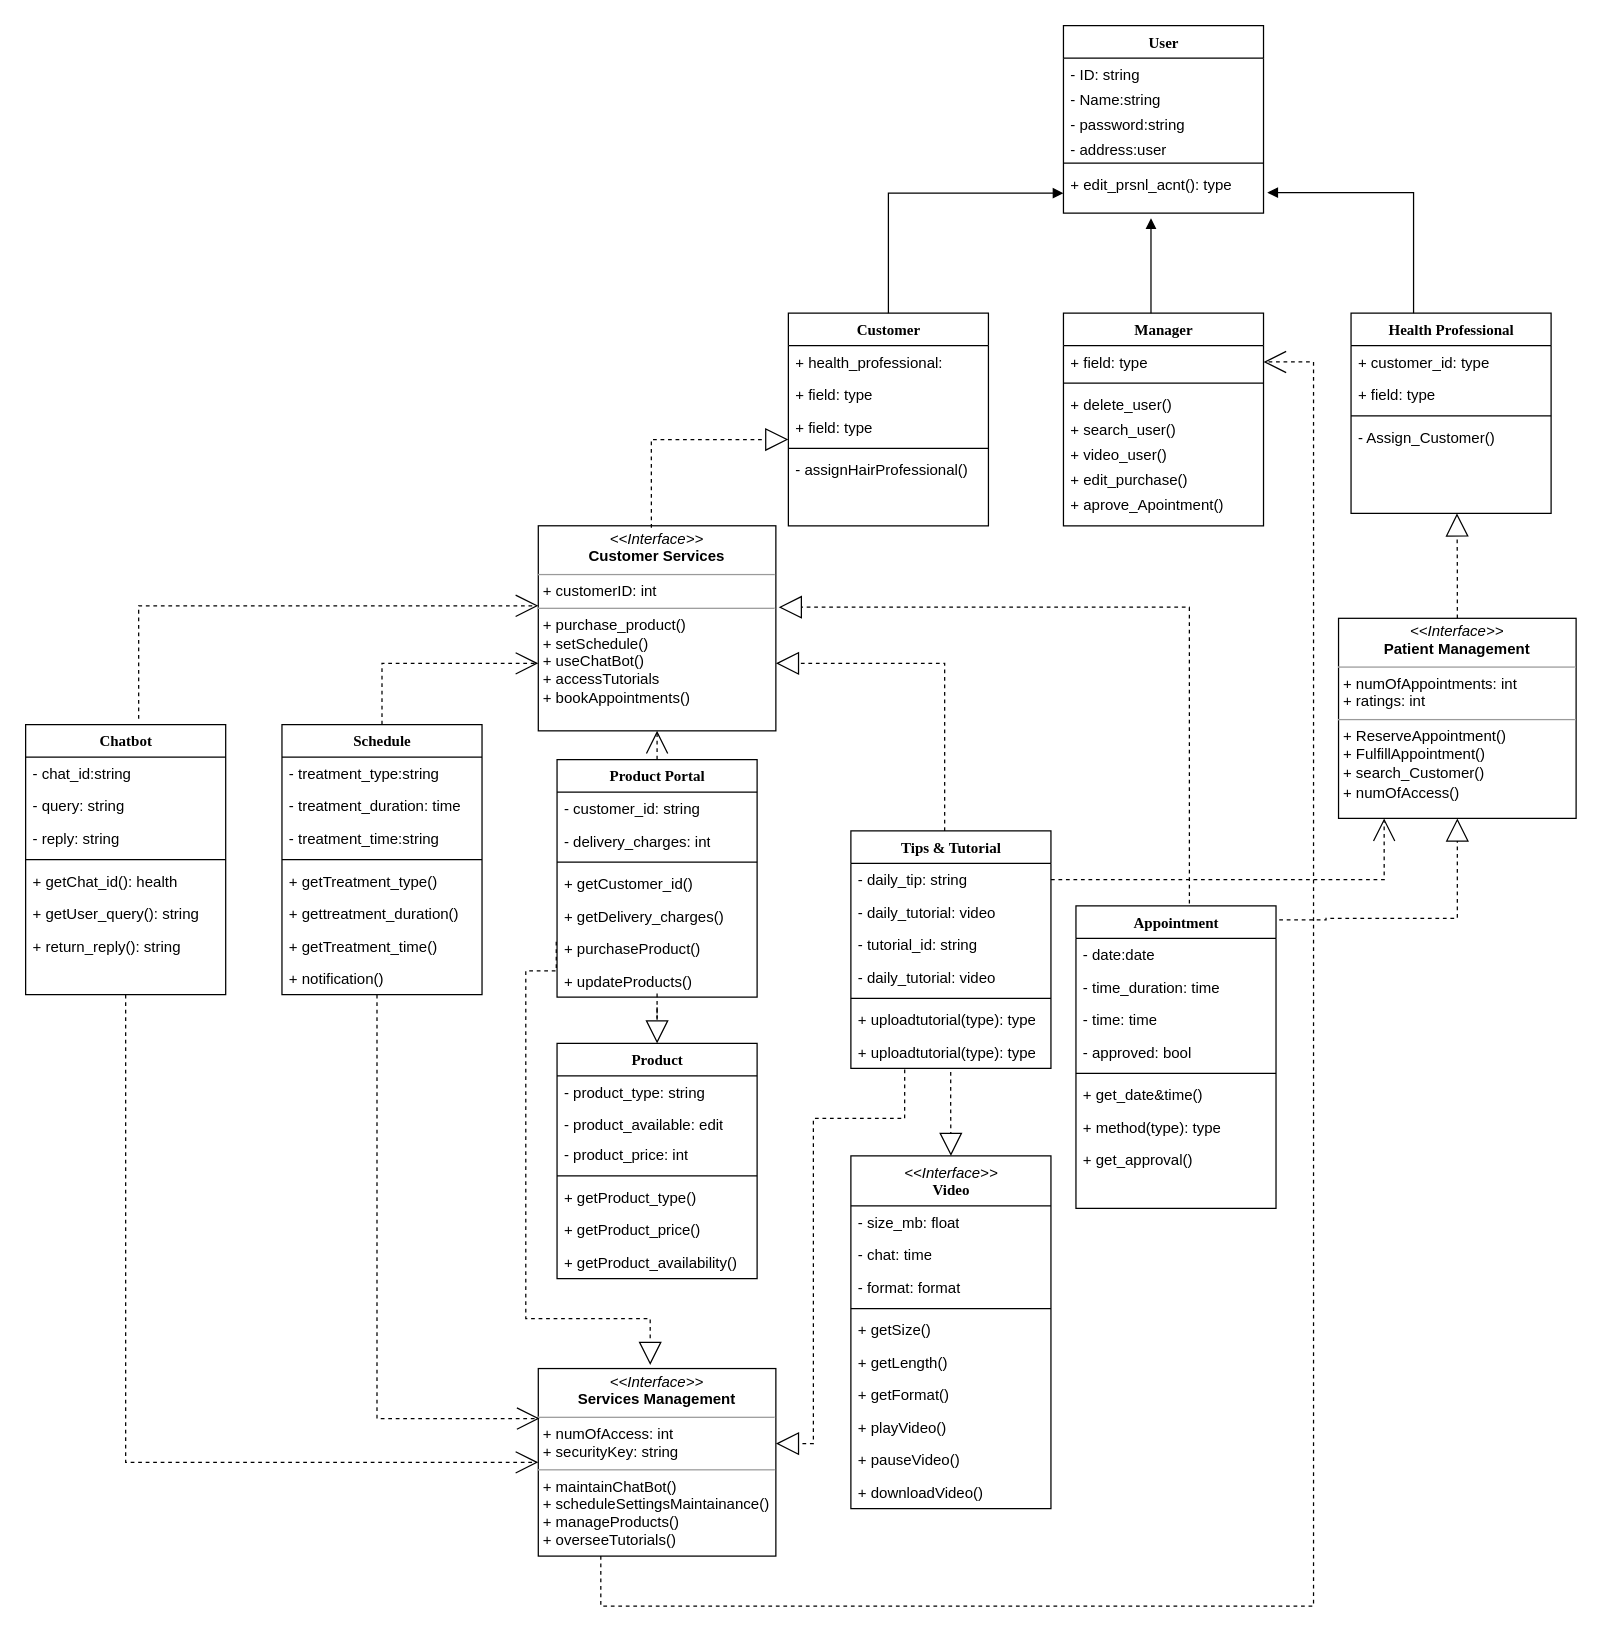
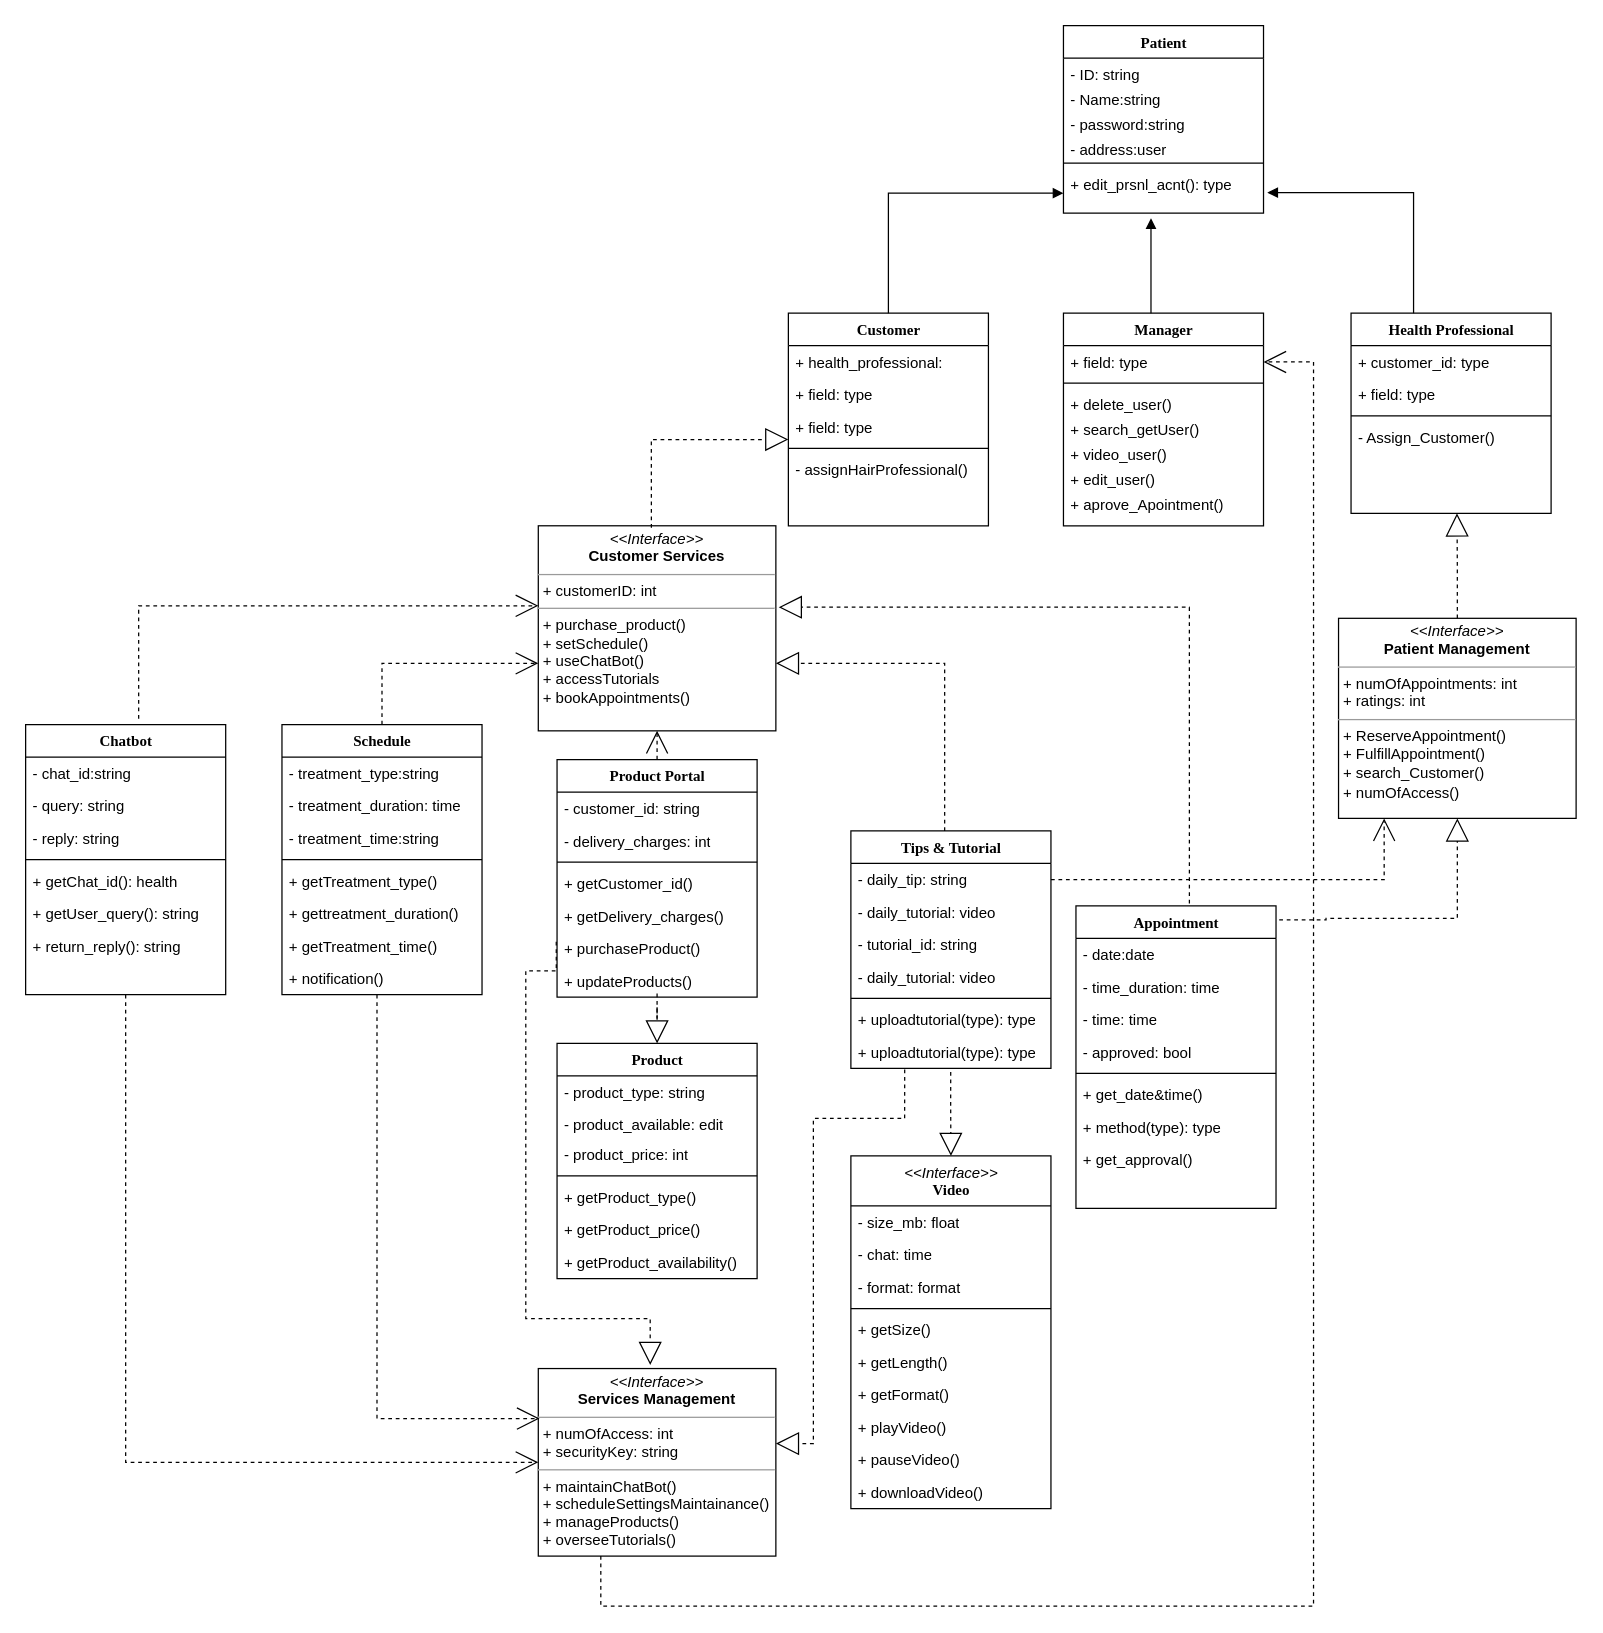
- <mxCell id="59" value="User" style="swimlane;html=1;fontStyle=1;align=center;verticalAlign=top;childLayout=stackLayout;horizontal=1;startSize=26;horizontalStack=0;resizeParent=1;resizeLast=0;collapsible=1;marginBottom=0;swimlaneFillColor=#ffffff;rounded=0;shadow=0;comic=0;labelBackgroundColor=none;strokeWidth=1;fillColor=none;fontFamily=Verdana;fontSize=12" parent="1" vertex="1"><mxGeometry x="850" y="20" width="160" height="150" as="geometry" /></mxCell>
+ <mxCell id="59" value="Patient" style="swimlane;html=1;fontStyle=1;align=center;verticalAlign=top;childLayout=stackLayout;horizontal=1;startSize=26;horizontalStack=0;resizeParent=1;resizeLast=0;collapsible=1;marginBottom=0;swimlaneFillColor=#ffffff;rounded=0;shadow=0;comic=0;labelBackgroundColor=none;strokeWidth=1;fillColor=none;fontFamily=Verdana;fontSize=12" parent="1" vertex="1"><mxGeometry x="850" y="20" width="160" height="150" as="geometry" /></mxCell>
- <mxCell id="50" value="+ search_user()" style="text;html=1;strokeColor=none;fillColor=none;align=left;verticalAlign=top;spacingLeft=4;spacingRight=4;whiteSpace=wrap;overflow=hidden;rotatable=0;points=[[0,0.5],[1,0.5]];portConstraint=eastwest;" parent="46" vertex="1"><mxGeometry y="80" width="160" height="20" as="geometry" /></mxCell>
+ <mxCell id="50" value="+ search_getUser()" style="text;html=1;strokeColor=none;fillColor=none;align=left;verticalAlign=top;spacingLeft=4;spacingRight=4;whiteSpace=wrap;overflow=hidden;rotatable=0;points=[[0,0.5],[1,0.5]];portConstraint=eastwest;" parent="46" vertex="1"><mxGeometry y="80" width="160" height="20" as="geometry" /></mxCell>
- <mxCell id="52" value="+ edit_purchase()" style="text;html=1;strokeColor=none;fillColor=none;align=left;verticalAlign=top;spacingLeft=4;spacingRight=4;whiteSpace=wrap;overflow=hidden;rotatable=0;points=[[0,0.5],[1,0.5]];portConstraint=eastwest;" parent="46" vertex="1"><mxGeometry y="120" width="160" height="20" as="geometry" /></mxCell>
+ <mxCell id="52" value="+ edit_user()" style="text;html=1;strokeColor=none;fillColor=none;align=left;verticalAlign=top;spacingLeft=4;spacingRight=4;whiteSpace=wrap;overflow=hidden;rotatable=0;points=[[0,0.5],[1,0.5]];portConstraint=eastwest;" parent="46" vertex="1"><mxGeometry y="120" width="160" height="20" as="geometry" /></mxCell>
